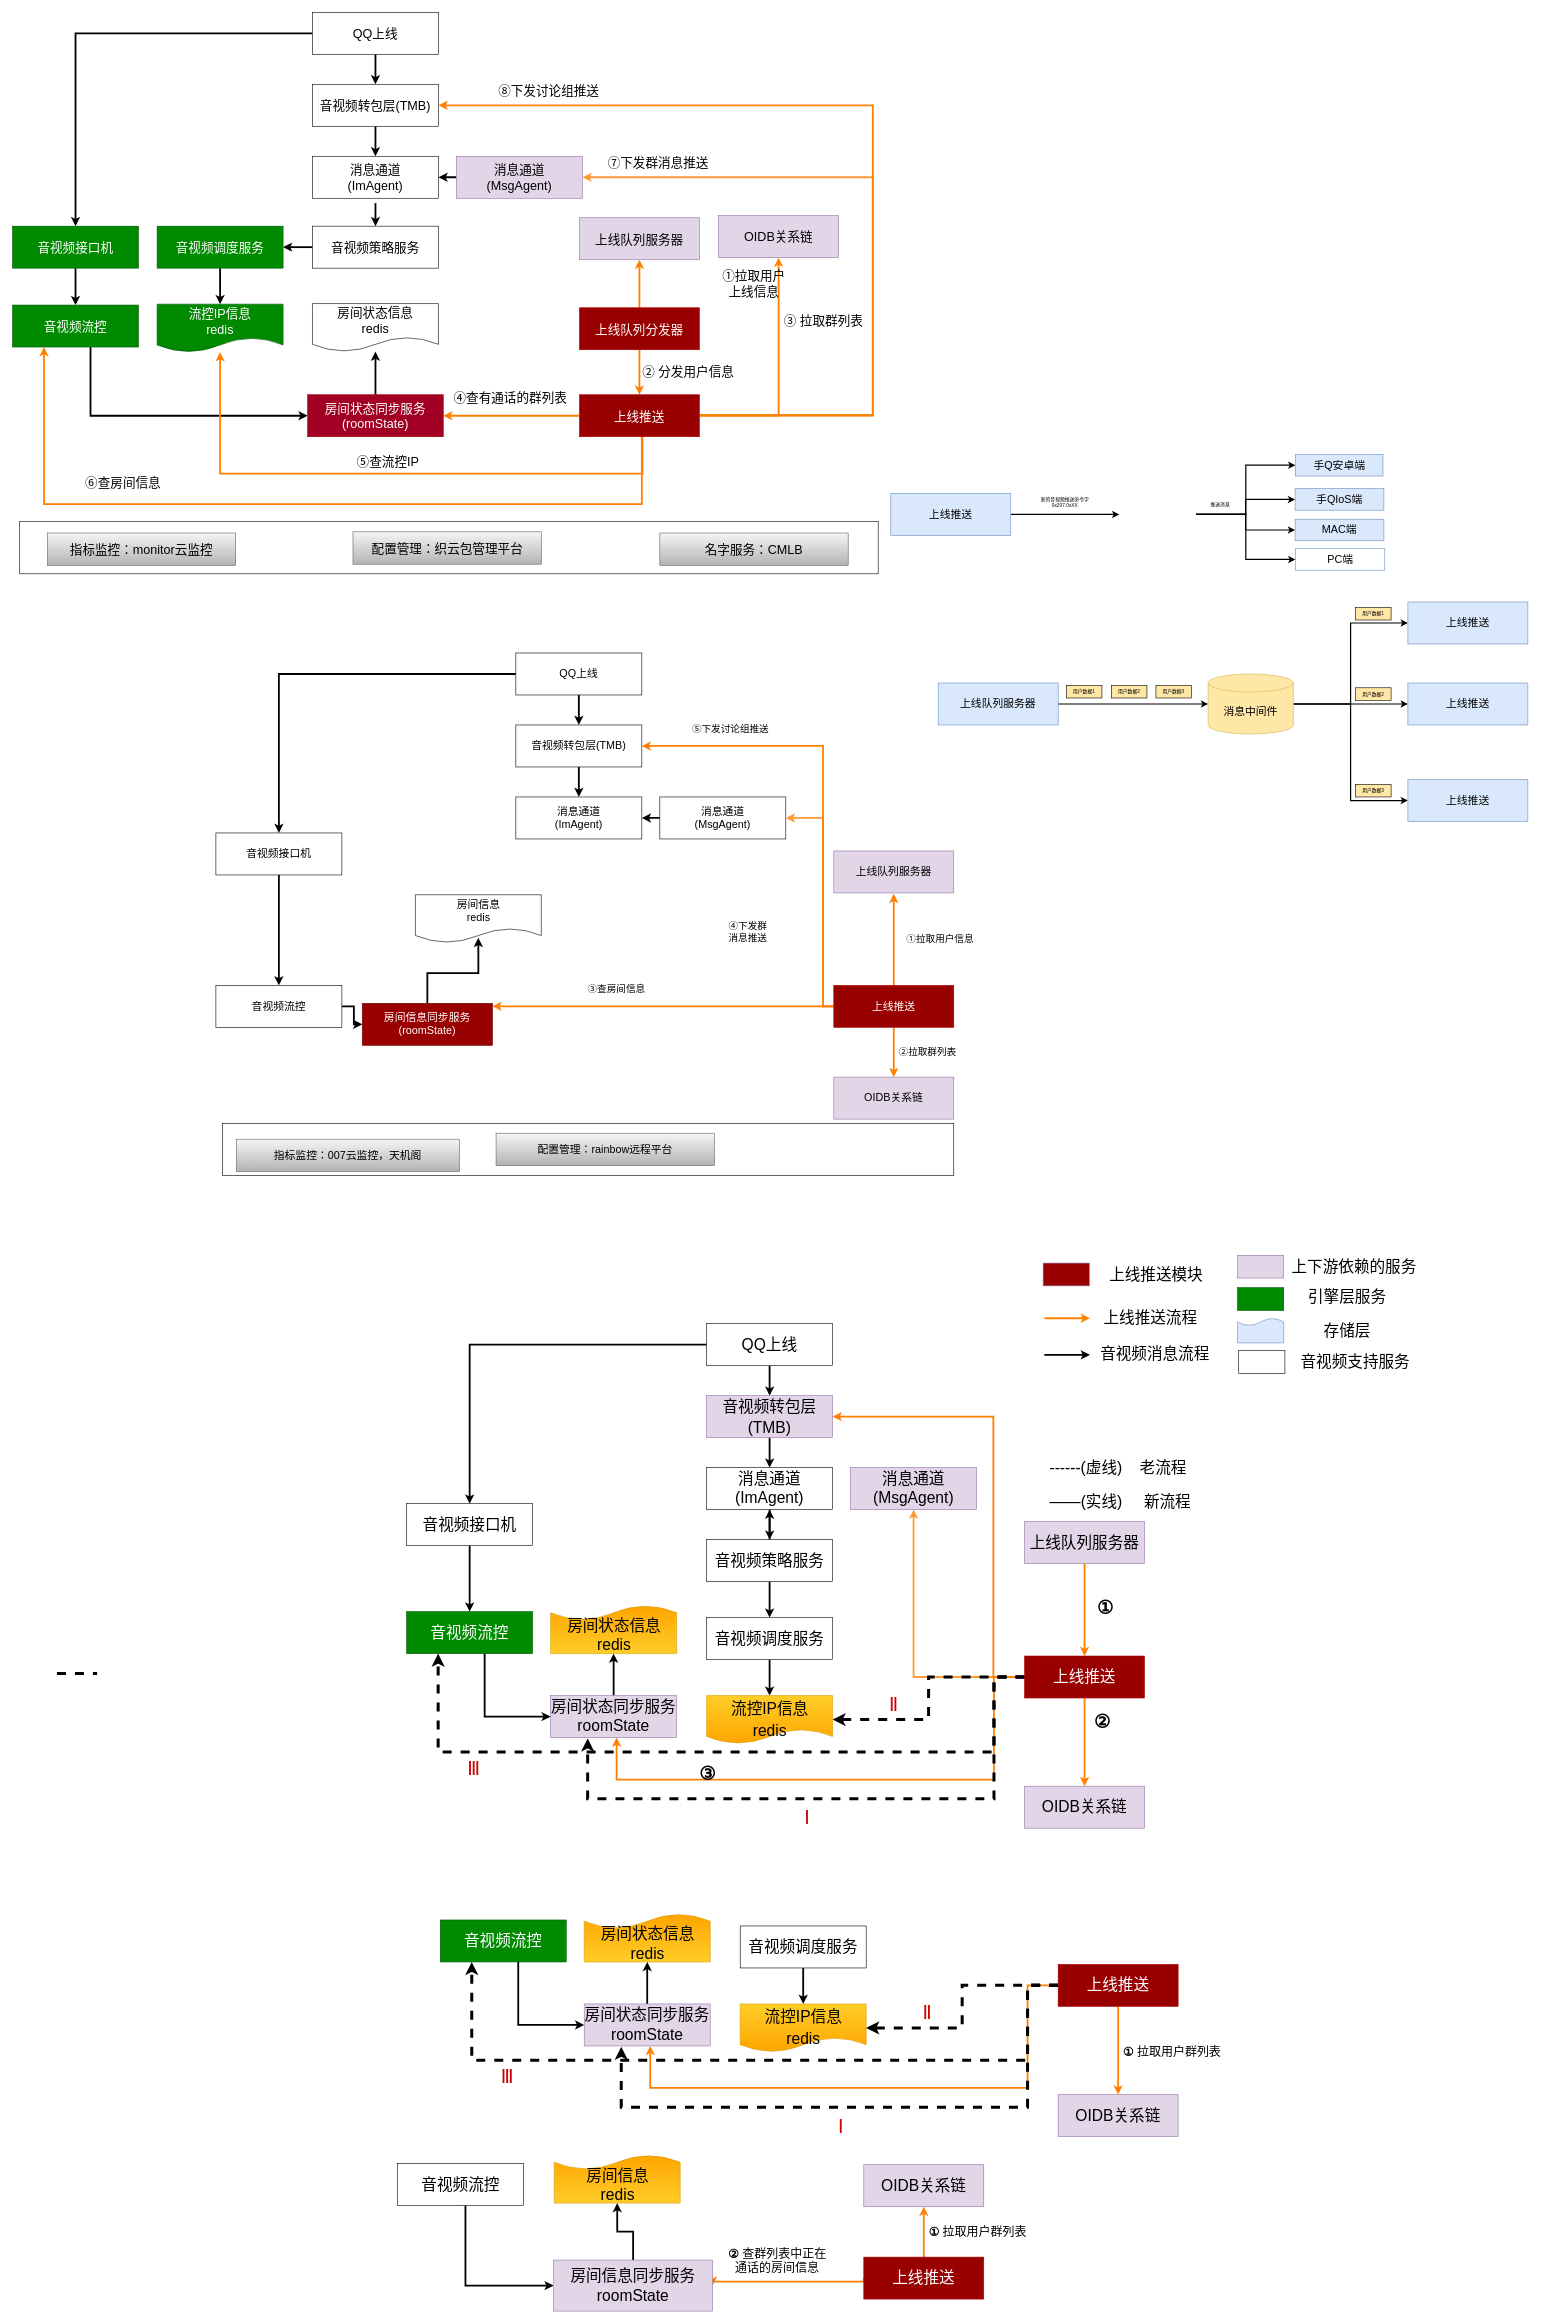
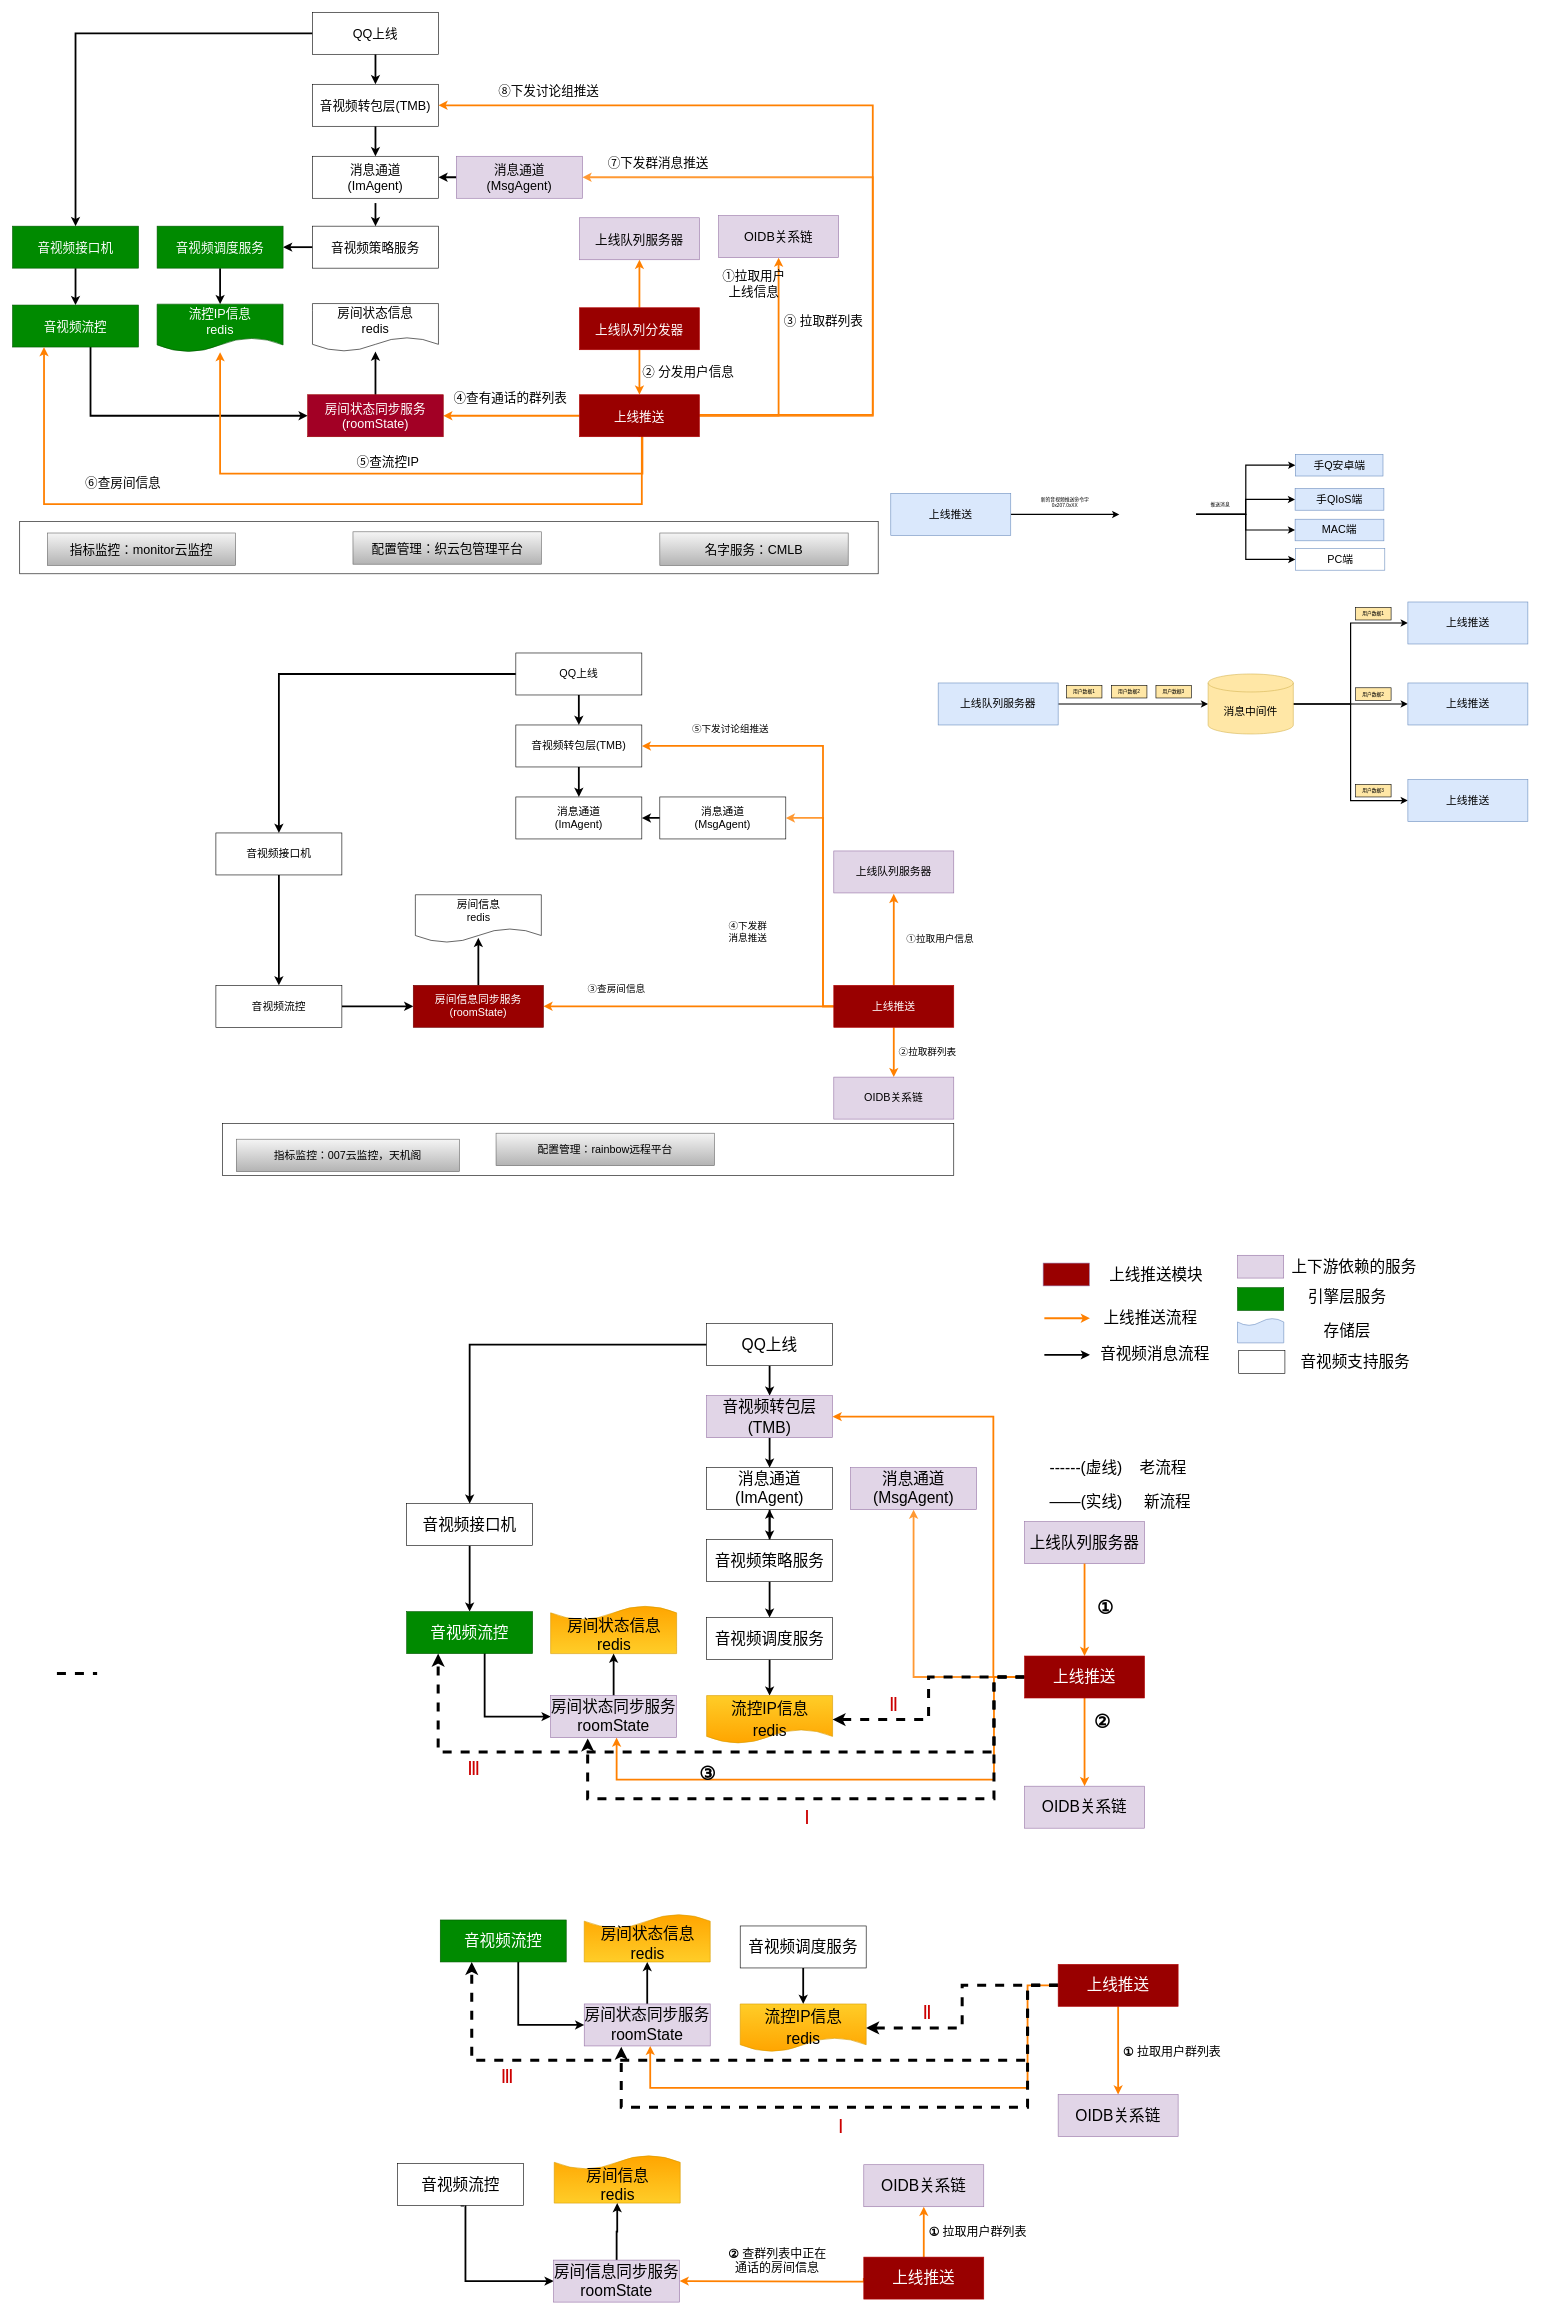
- <mxCell id="61" value="房间信息同步服务&lt;br style=&quot;font-size: 18px;&quot;&gt;(roomState)" style="rounded=0;whiteSpace=wrap;html=1;fontSize=18;fillColor=#990000;strokeColor=#6F0000;fontColor=#ffffff;" parent="1" vertex="1"><mxGeometry x="603" y="1672" width="217" height="70" as="geometry" /></mxCell>
+ <mxCell id="61" value="房间信息同步服务&lt;br style=&quot;font-size: 18px;&quot;&gt;(roomState)" style="rounded=0;whiteSpace=wrap;html=1;fontSize=18;fillColor=#990000;strokeColor=#6F0000;fontColor=#ffffff;" parent="1" vertex="1"><mxGeometry x="688" y="1642" width="217" height="70" as="geometry" /></mxCell>
- <mxCell id="164" value="房间信息同步服务&lt;br&gt;roomState" style="rounded=0;whiteSpace=wrap;html=1;fontSize=26;fillColor=#e1d5e7;strokeColor=#9673a6;" parent="1" vertex="1"><mxGeometry x="922" y="3767" width="265" height="85" as="geometry" /></mxCell>
+ <mxCell id="164" value="房间信息同步服务&lt;br&gt;roomState" style="rounded=0;whiteSpace=wrap;html=1;fontSize=26;fillColor=#e1d5e7;strokeColor=#9673a6;" parent="1" vertex="1"><mxGeometry x="922" y="3767" width="210" height="70" as="geometry" /></mxCell>
